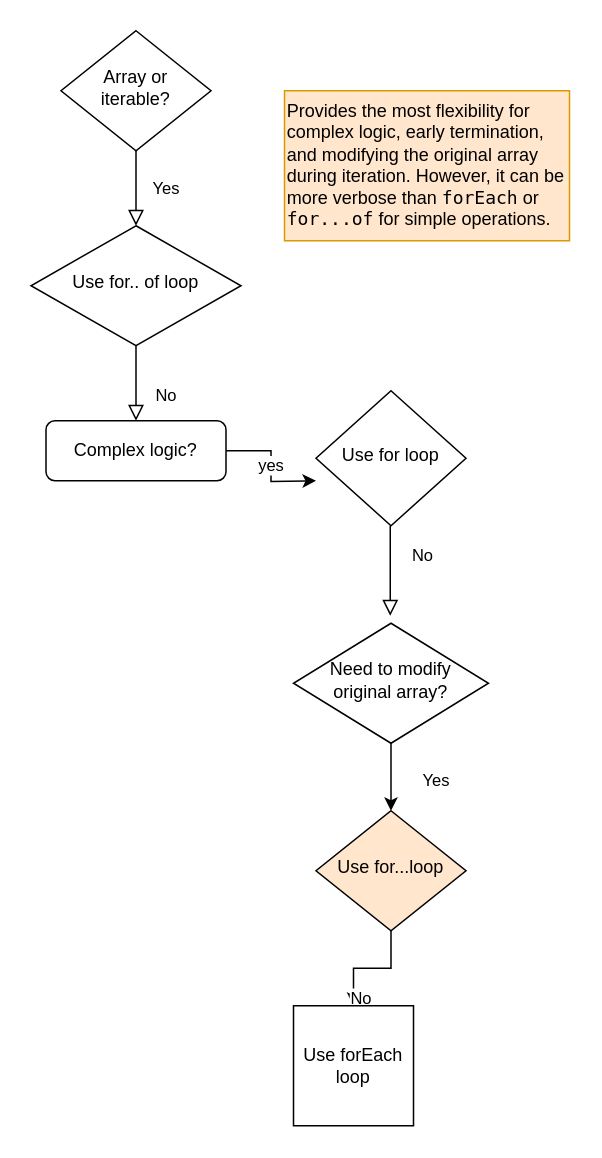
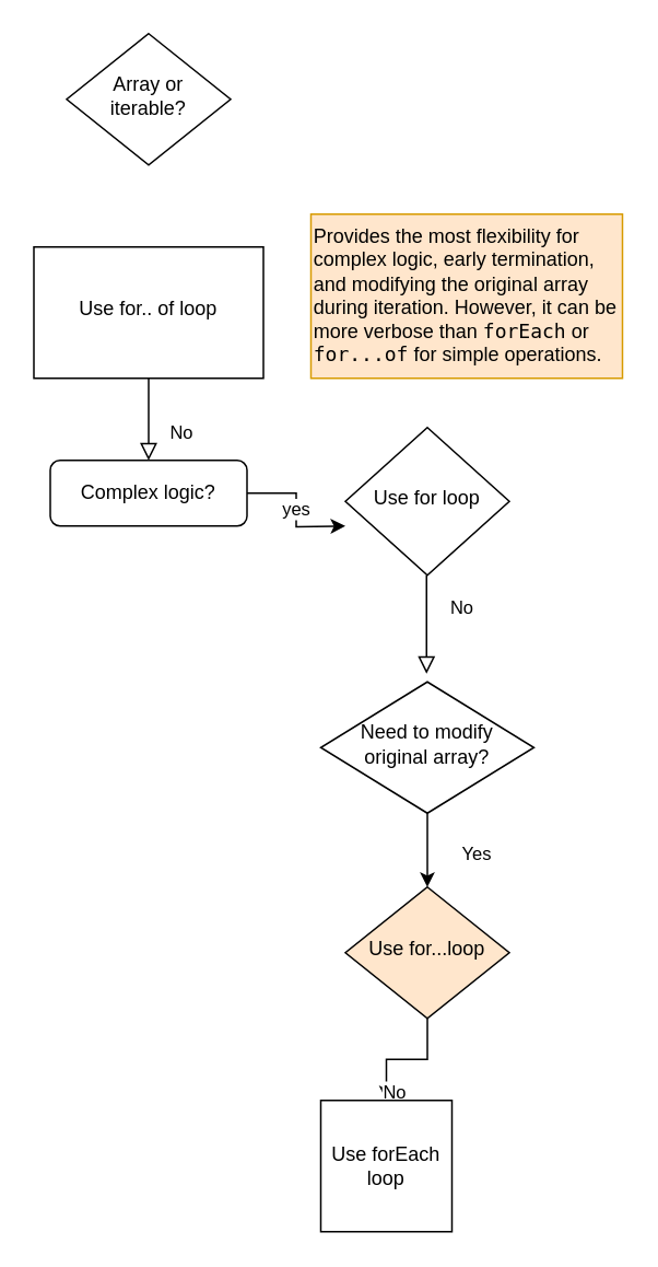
- <mxCell id="15" value="&lt;span&gt;Provides the most flexibility for complex logic,&lt;/span&gt;&lt;span&gt; early termination,&lt;/span&gt;&lt;span&gt; and modifying the original array during iteration.&lt;/span&gt;&lt;span&gt; However,&lt;/span&gt;&lt;span&gt; it can be more verbose than &lt;/span&gt;&lt;code class=&quot;&quot;&gt;forEach&lt;/code&gt;&lt;span&gt; or &lt;/span&gt;&lt;code class=&quot;&quot;&gt;for...of&lt;/code&gt;&lt;span&gt; for simple operations.&lt;/span&gt;" style="text;whiteSpace=wrap;html=1;fillColor=#ffe6cc;strokeColor=#d79b00;" vertex="1" parent="1"><mxGeometry x="189" y="60" width="190" height="100" as="geometry" /></mxCell>
+ <mxCell id="15" value="&lt;span&gt;Provides the most flexibility for complex logic,&lt;/span&gt;&lt;span&gt; early termination,&lt;/span&gt;&lt;span&gt; and modifying the original array during iteration.&lt;/span&gt;&lt;span&gt; However,&lt;/span&gt;&lt;span&gt; it can be more verbose than &lt;/span&gt;&lt;code class=&quot;&quot;&gt;forEach&lt;/code&gt;&lt;span&gt; or &lt;/span&gt;&lt;code class=&quot;&quot;&gt;for...of&lt;/code&gt;&lt;span&gt; for simple operations.&lt;/span&gt;" style="text;whiteSpace=wrap;html=1;fillColor=#ffe6cc;strokeColor=#d79b00;" vertex="1" parent="1"><mxGeometry x="189" y="130" width="190" height="100" as="geometry" /></mxCell>
- <mxCell id="2" value="Yes" style="rounded=0;html=1;jettySize=auto;orthogonalLoop=1;fontSize=11;endArrow=block;endFill=0;endSize=8;strokeWidth=1;shadow=0;labelBackgroundColor=none;edgeStyle=orthogonalEdgeStyle;" parent="1" source="3" target="5" edge="1"><mxGeometry y="20" relative="1" as="geometry"><mxPoint as="offset" /></mxGeometry></mxCell>
- <mxCell id="5" value="Use for..&amp;nbsp;&lt;span style=&quot;background-color: initial;&quot;&gt;of loop&lt;/span&gt;" style="rhombus;whiteSpace=wrap;html=1;shadow=0;fontFamily=Helvetica;fontSize=12;align=center;strokeWidth=1;spacing=6;spacingTop=-4;" parent="1" vertex="1"><mxGeometry x="20" y="150" width="140" height="80" as="geometry" /></mxCell>
+ <mxCell id="5" value="Use for..&amp;nbsp;&lt;span style=&quot;background-color: initial;&quot;&gt;of loop&lt;/span&gt;" style="whiteSpace=wrap;html=1;shadow=0;fontFamily=Helvetica;fontSize=12;align=center;strokeWidth=1;spacing=6;spacingTop=-4;rounded=0;" parent="1" vertex="1"><mxGeometry x="20" y="150" width="140" height="80" as="geometry" /></mxCell>
